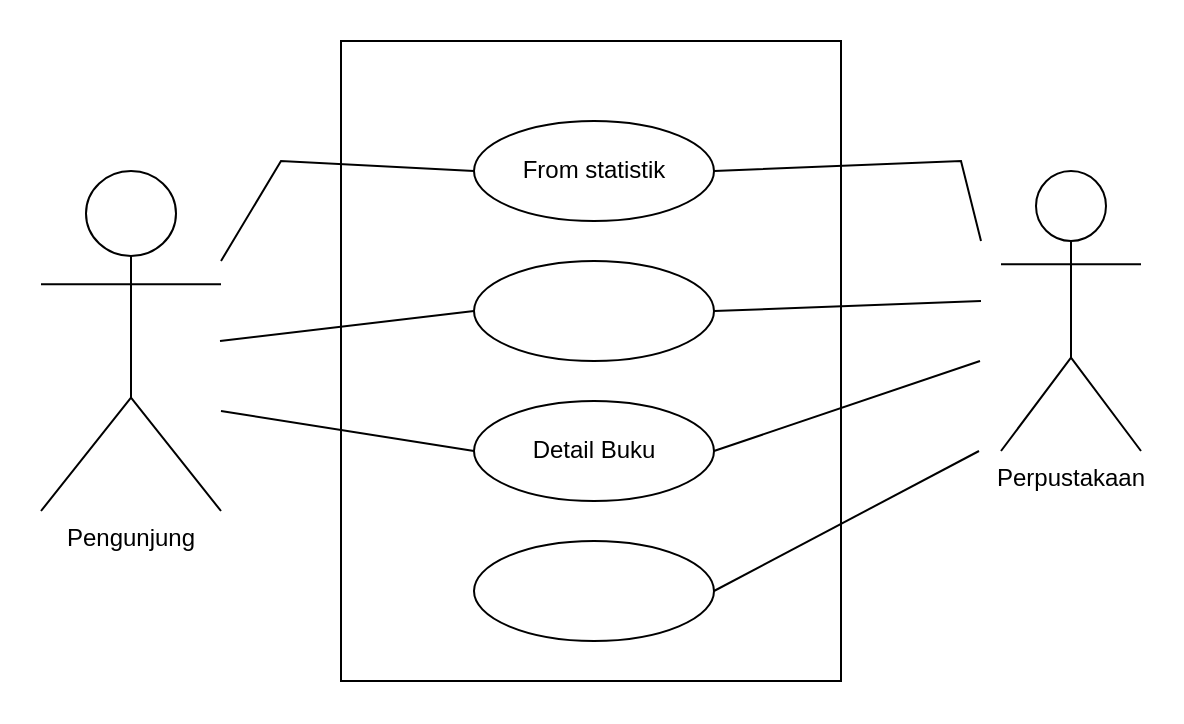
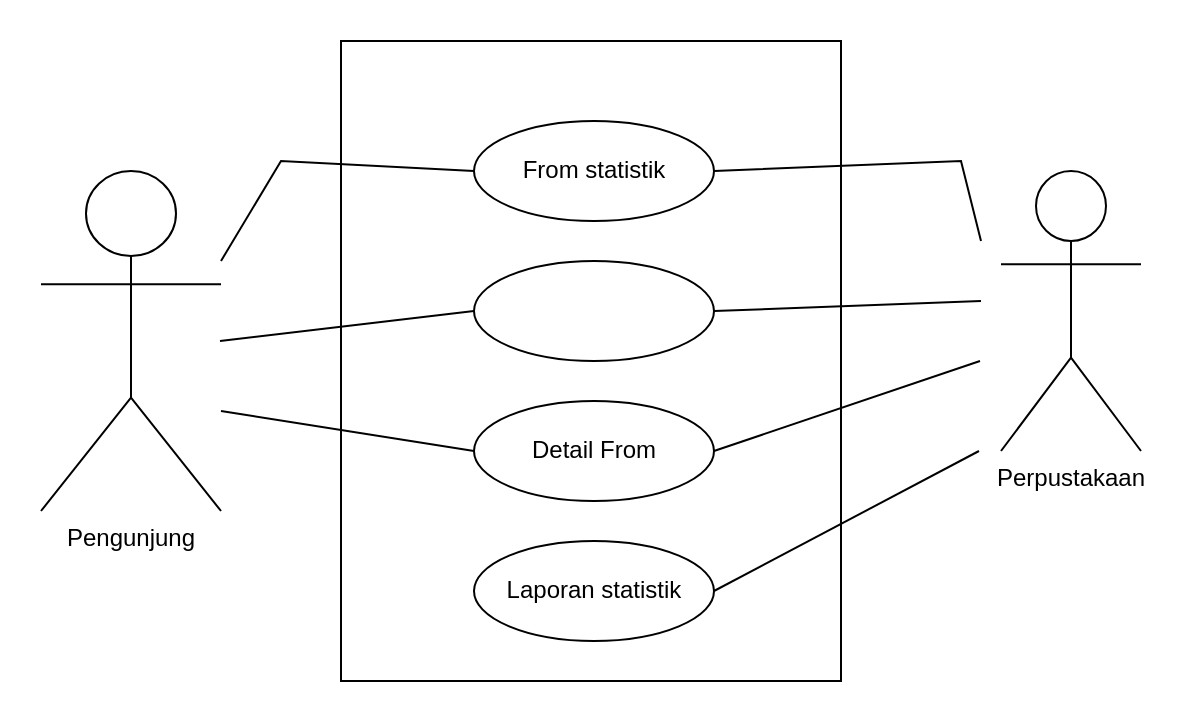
- <mxCell id="8" value="Detail Buku" style="text;html=1;strokeColor=none;fillColor=none;align=center;verticalAlign=middle;whiteSpace=wrap;rounded=0;" vertex="1" parent="1"><mxGeometry x="241.5" y="210" width="110" height="30" as="geometry" /></mxCell>
+ <mxCell id="8" value="Detail From" style="text;html=1;strokeColor=none;fillColor=none;align=center;verticalAlign=middle;whiteSpace=wrap;rounded=0;" vertex="1" parent="1"><mxGeometry x="241.5" y="210" width="110" height="30" as="geometry" /></mxCell>
+ <mxCell id="9" value="Laporan statistik" style="text;html=1;strokeColor=none;fillColor=none;align=center;verticalAlign=middle;whiteSpace=wrap;rounded=0;" vertex="1" parent="1"><mxGeometry x="241.5" y="280" width="110" height="30" as="geometry" /></mxCell>
